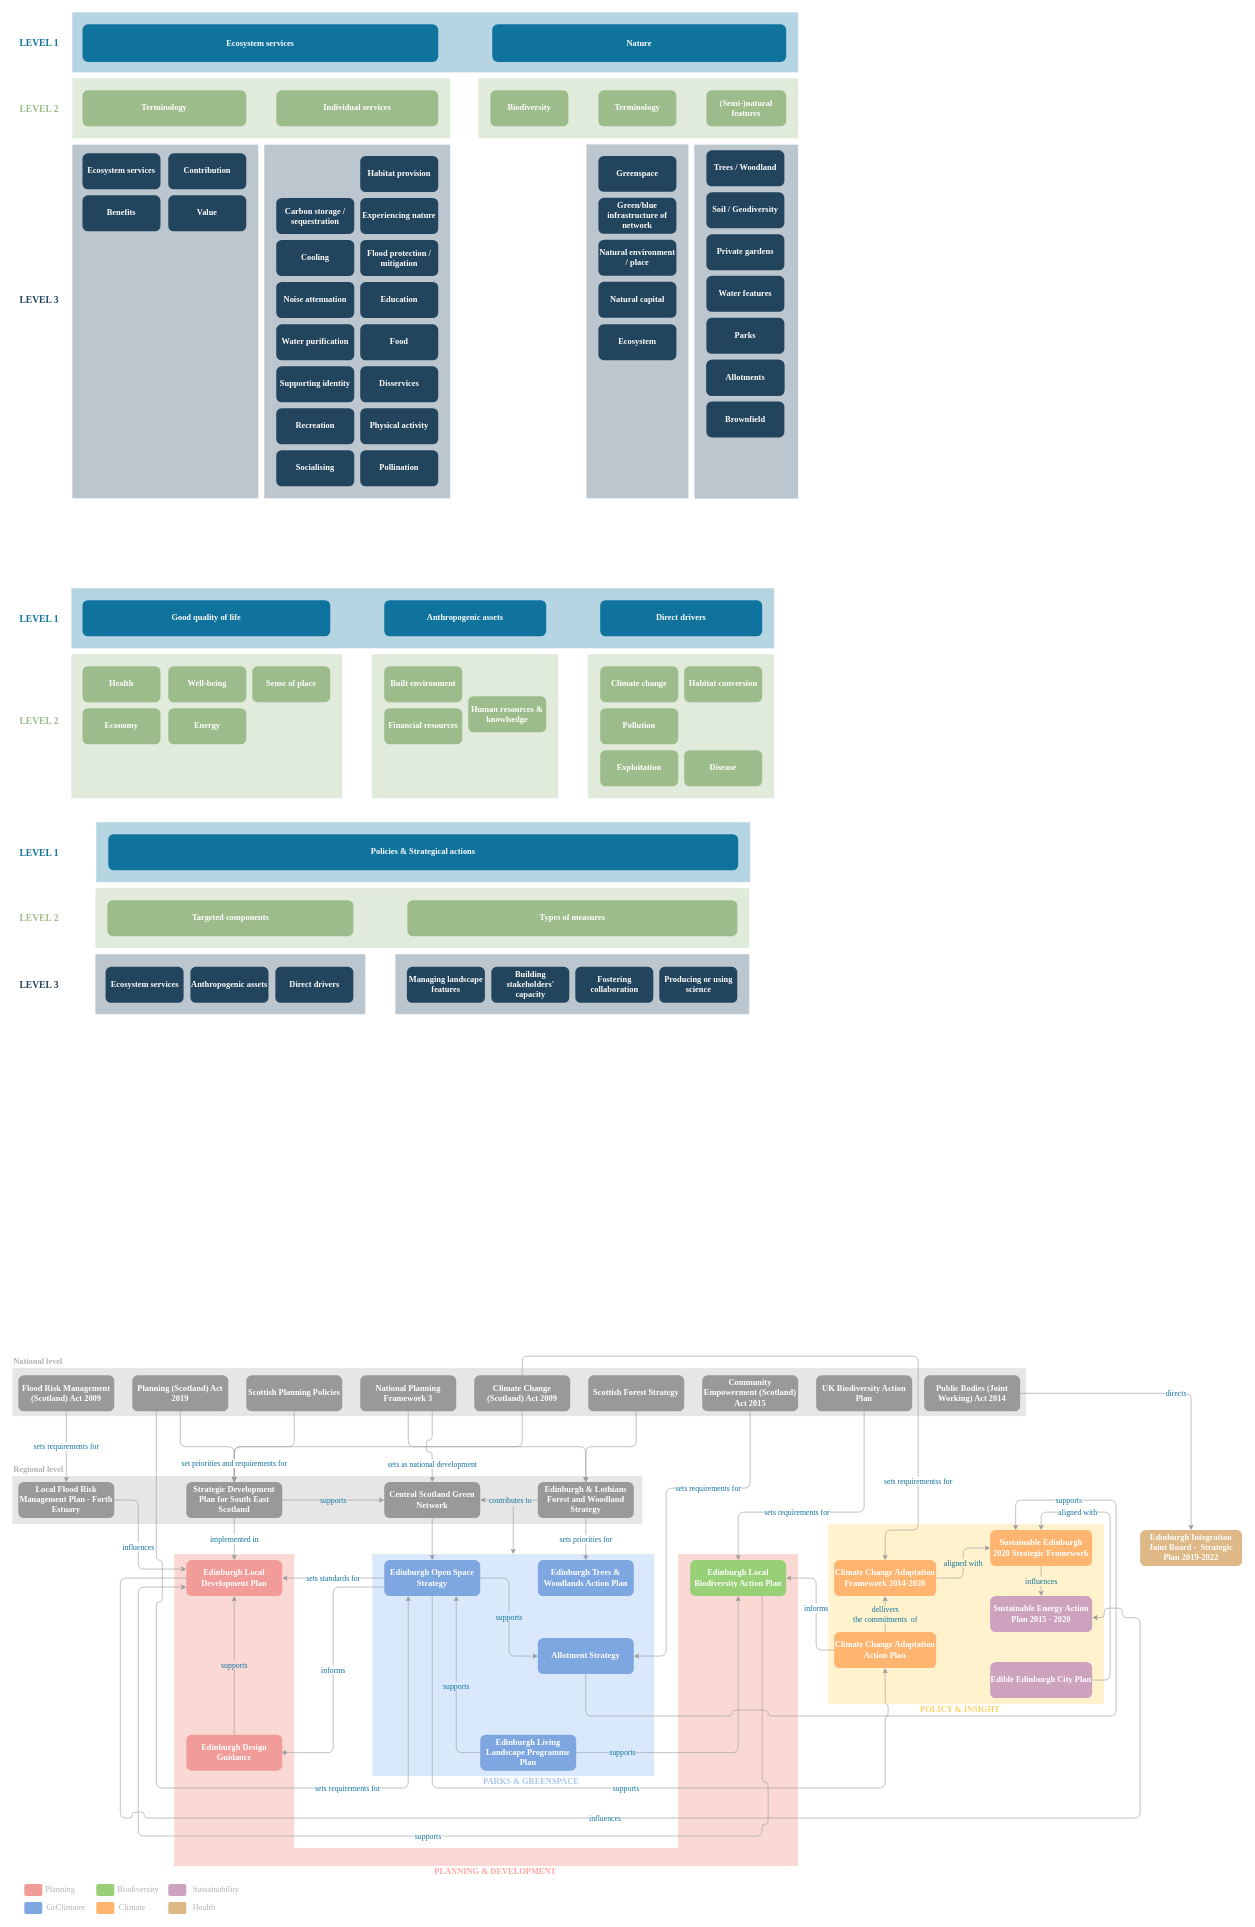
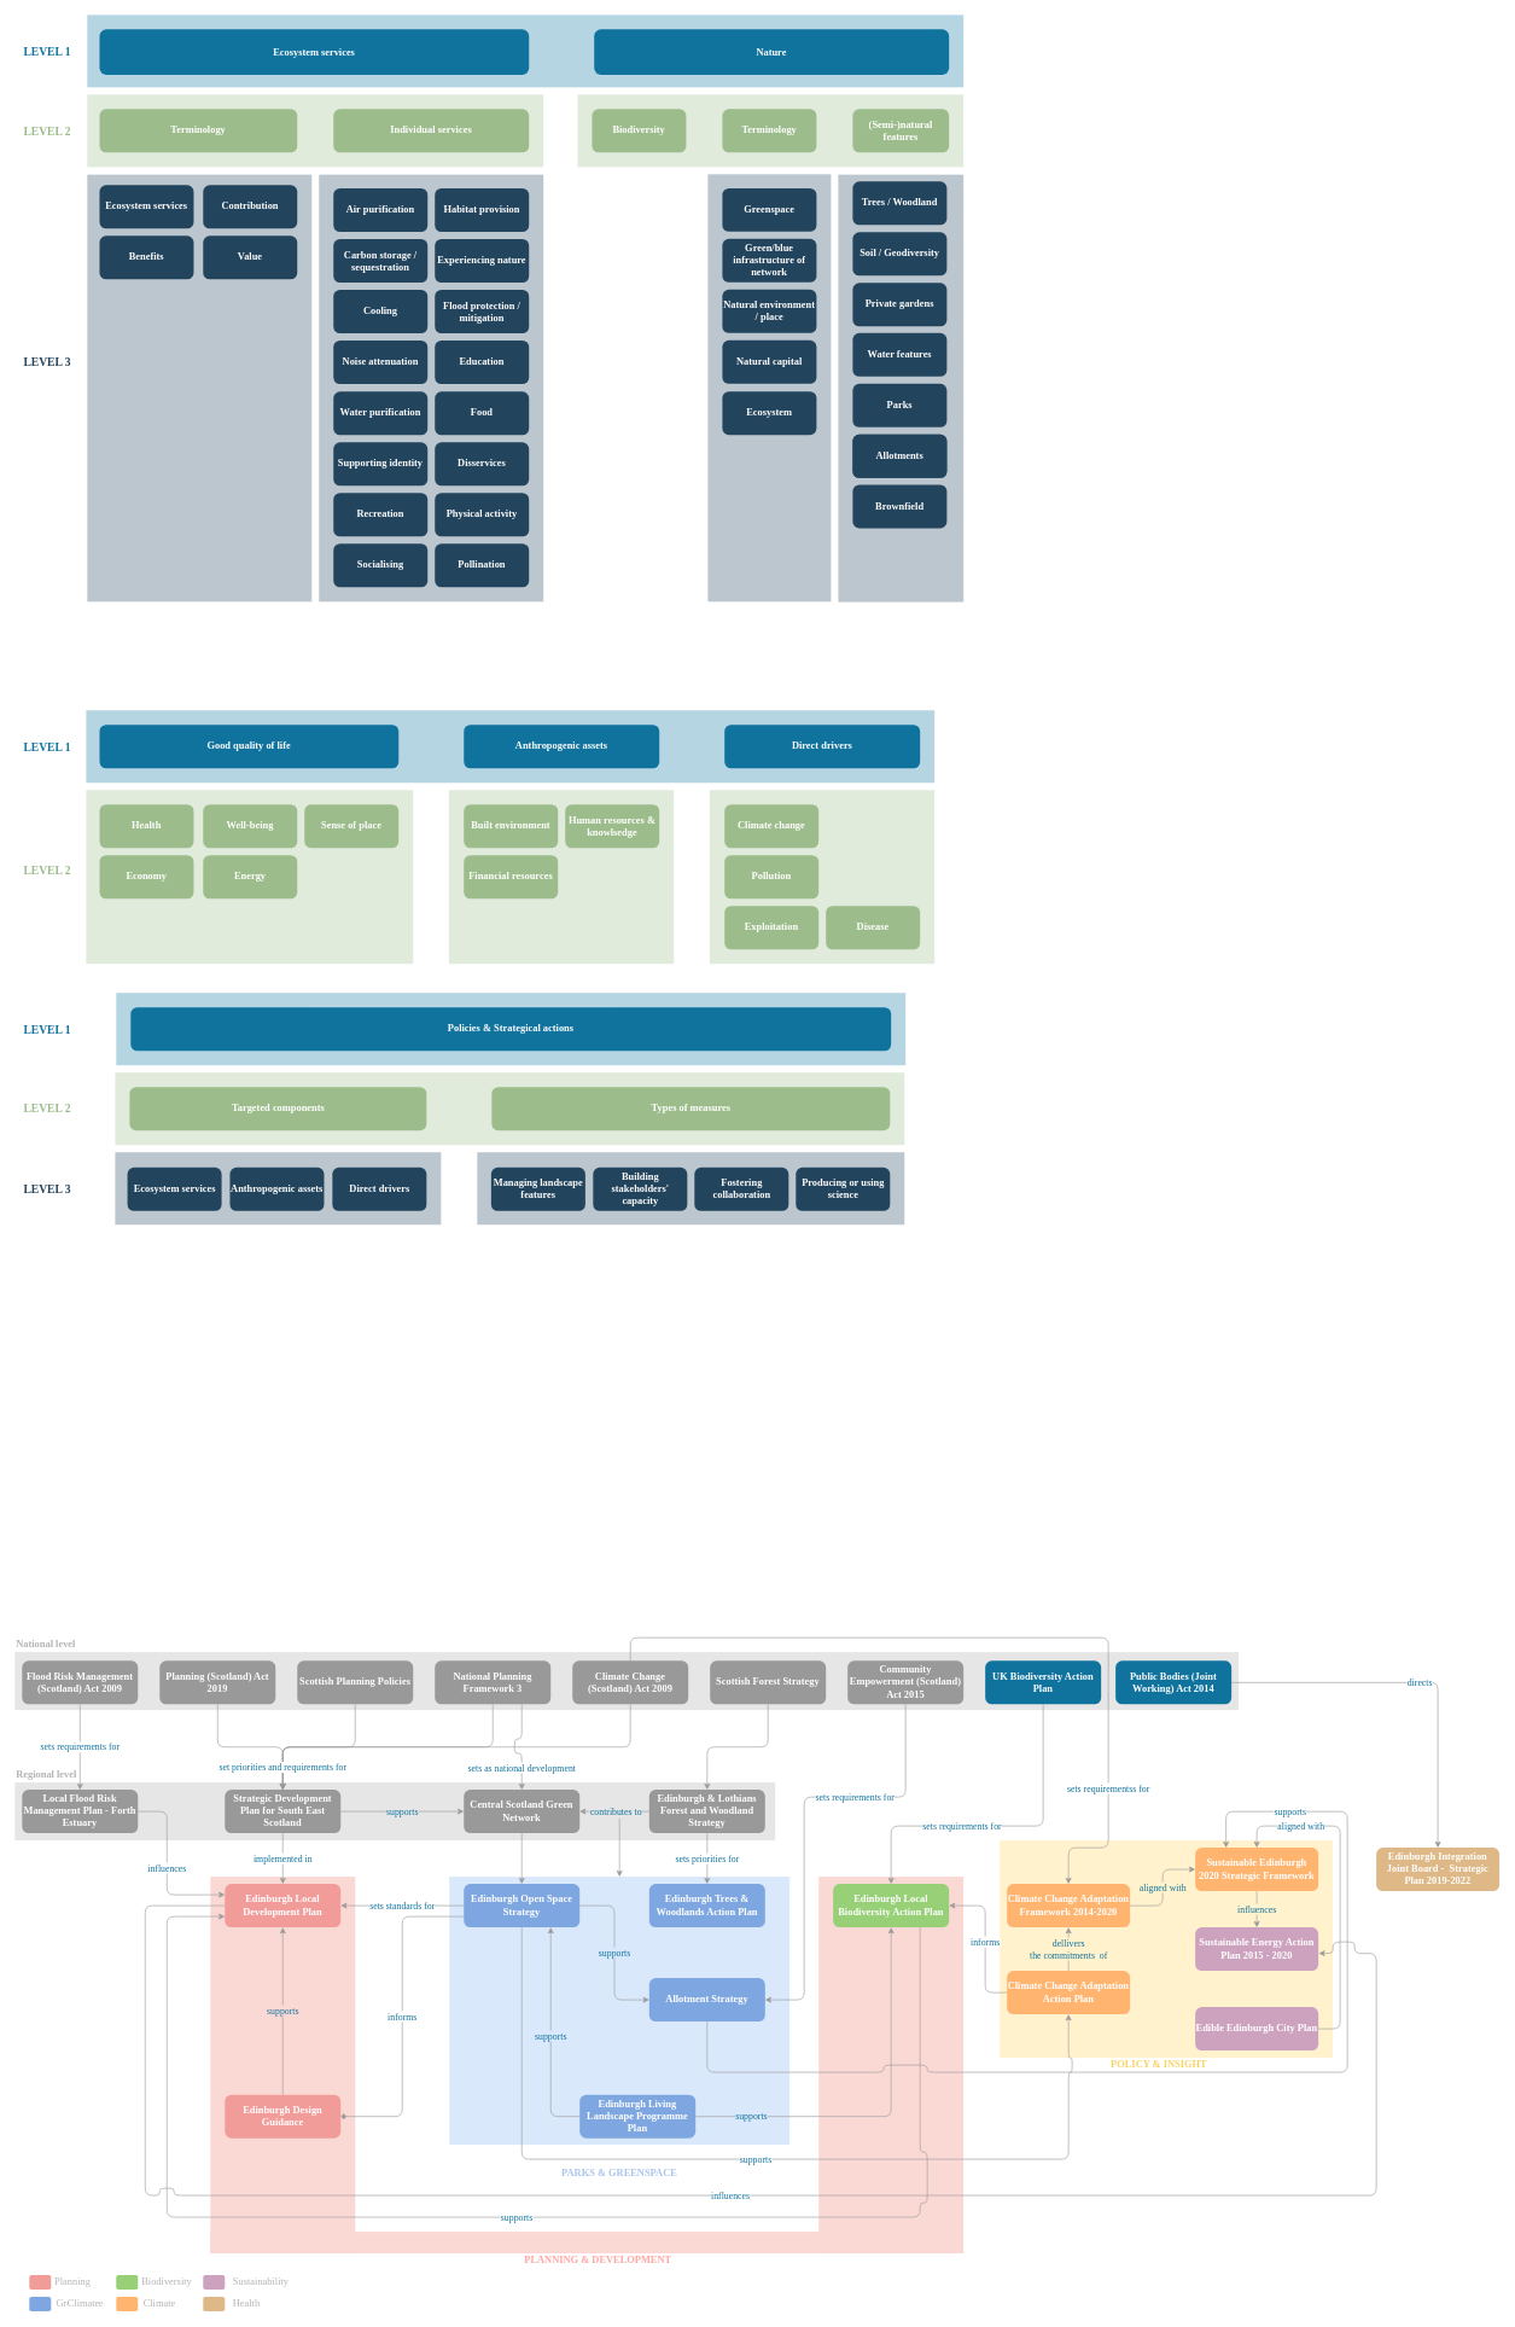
+ <mxCell id="52" value="Air purification" style="rounded=1;fillColor=#23445D;gradientColor=none;strokeColor=none;fontColor=#FFFFFF;fontStyle=1;fontFamily=Tahoma;fontSize=14;whiteSpace=wrap;" parent="9" vertex="1"><mxGeometry x="440" y="239.5" width="130" height="60" as="geometry" /></mxCell>
- <mxCell id="77" value="Habitat conversion" style="rounded=1;fillColor=#9CBD8B;gradientColor=none;strokeColor=none;fontColor=#FFFFFF;fontStyle=1;fontFamily=Tahoma;fontSize=14;whiteSpace=wrap;" parent="60" vertex="1"><mxGeometry x="1120" y="130" width="130" height="60" as="geometry" /></mxCell>
- <mxCell id="80" value="Human resources &amp; knowlsedge" style="rounded=1;fillColor=#9CBD8B;gradientColor=none;strokeColor=none;fontColor=#FFFFFF;fontStyle=1;fontFamily=Tahoma;fontSize=14;whiteSpace=wrap;" parent="60" vertex="1"><mxGeometry x="760" y="180" width="130" height="60" as="geometry" /></mxCell>
+ <mxCell id="80" value="Human resources &amp; knowlsedge" style="rounded=1;fillColor=#9CBD8B;gradientColor=none;strokeColor=none;fontColor=#FFFFFF;fontStyle=1;fontFamily=Tahoma;fontSize=14;whiteSpace=wrap;" parent="60" vertex="1"><mxGeometry x="760" y="130" width="130" height="60" as="geometry" /></mxCell>
- <mxCell id="118" value="UK Biodiversity Action Plan" style="rounded=1;fillColor=#999999;strokeColor=none;fontColor=#FFFFFF;fontStyle=1;fontFamily=Tahoma;fontSize=14;whiteSpace=wrap;" parent="1" vertex="1"><mxGeometry x="1360" y="2292" width="160" height="60" as="geometry" /></mxCell>
+ <mxCell id="118" value="UK Biodiversity Action Plan" style="rounded=1;fillColor=#10739e;strokeColor=none;fontColor=#FFFFFF;fontStyle=1;fontFamily=Tahoma;fontSize=14;whiteSpace=wrap;" parent="1" vertex="1"><mxGeometry x="1360" y="2292" width="160" height="60" as="geometry" /></mxCell>
- <mxCell id="177" value="Public Bodies (Joint&#10;Working) Act 2014" style="rounded=1;fillColor=#999999;strokeColor=none;fontColor=#FFFFFF;fontStyle=1;fontFamily=Tahoma;fontSize=14;whiteSpace=wrap;" vertex="1" parent="1"><mxGeometry x="1540" y="2292" width="160" height="60" as="geometry" /></mxCell>
+ <mxCell id="177" value="Public Bodies (Joint&#10;Working) Act 2014" style="rounded=1;fillColor=#10739e;strokeColor=none;fontColor=#FFFFFF;fontStyle=1;fontFamily=Tahoma;fontSize=14;whiteSpace=wrap;" vertex="1" parent="1"><mxGeometry x="1540" y="2292" width="160" height="60" as="geometry" /></mxCell>
- <mxCell id="107" style="edgeStyle=orthogonalEdgeStyle;orthogonalLoop=1;jettySize=auto;html=1;exitX=0.5;exitY=1;exitDx=0;exitDy=0;strokeColor=#999999;" parent="1" source="109" target="128" edge="1"><mxGeometry relative="1" as="geometry" /></mxCell>
+ <mxCell id="107" style="edgeStyle=orthogonalEdgeStyle;orthogonalLoop=1;jettySize=auto;html=1;exitX=0.5;exitY=1;exitDx=0;exitDy=0;entryX=0.5;entryY=0;entryDx=0;entryDy=0;strokeColor=#999999;" parent="1" source="109" target="123" edge="1"><mxGeometry relative="1" as="geometry" /></mxCell>
- <mxCell id="158" value="PARKS &amp;amp; GREENSPACE" style="text;html=1;strokeColor=none;fillColor=none;align=center;verticalAlign=middle;whiteSpace=wrap;rounded=0;fontFamily=Tahoma;fontSize=14;fontColor=#A9C4EB;fontStyle=1;" parent="1" vertex="1"><mxGeometry x="790" y="2960" width="190" height="20" as="geometry" /></mxCell>
+ <mxCell id="158" value="PARKS &amp;amp; GREENSPACE" style="text;html=1;strokeColor=none;fillColor=none;align=center;verticalAlign=middle;whiteSpace=wrap;rounded=0;fontFamily=Tahoma;fontSize=14;fontColor=#A9C4EB;fontStyle=1;" parent="1" vertex="1"><mxGeometry x="760" y="2990" width="190" height="20" as="geometry" /></mxCell>
- <mxCell id="103" value="sets requirements for" style="edgeStyle=orthogonalEdgeStyle;orthogonalLoop=1;jettySize=auto;html=1;exitX=0.25;exitY=1;exitDx=0;exitDy=0;startFill=0;strokeColor=#999999;entryX=0.25;entryY=1;entryDx=0;entryDy=0;fontFamily=Tahoma;fontSize=13;fontColor=#10739E;" parent="1" source="104" target="135" edge="1"><mxGeometry x="0.395" relative="1" as="geometry"><mxPoint x="693" y="2660" as="targetPoint" /><Array as="points"><mxPoint x="260" y="2600" /><mxPoint x="270" y="2600" /><mxPoint x="270" y="2670" /><mxPoint x="260" y="2670" /><mxPoint x="260" y="2980" /><mxPoint x="680" y="2980" /></Array><mxPoint x="-1" as="offset" /></mxGeometry></mxCell>
